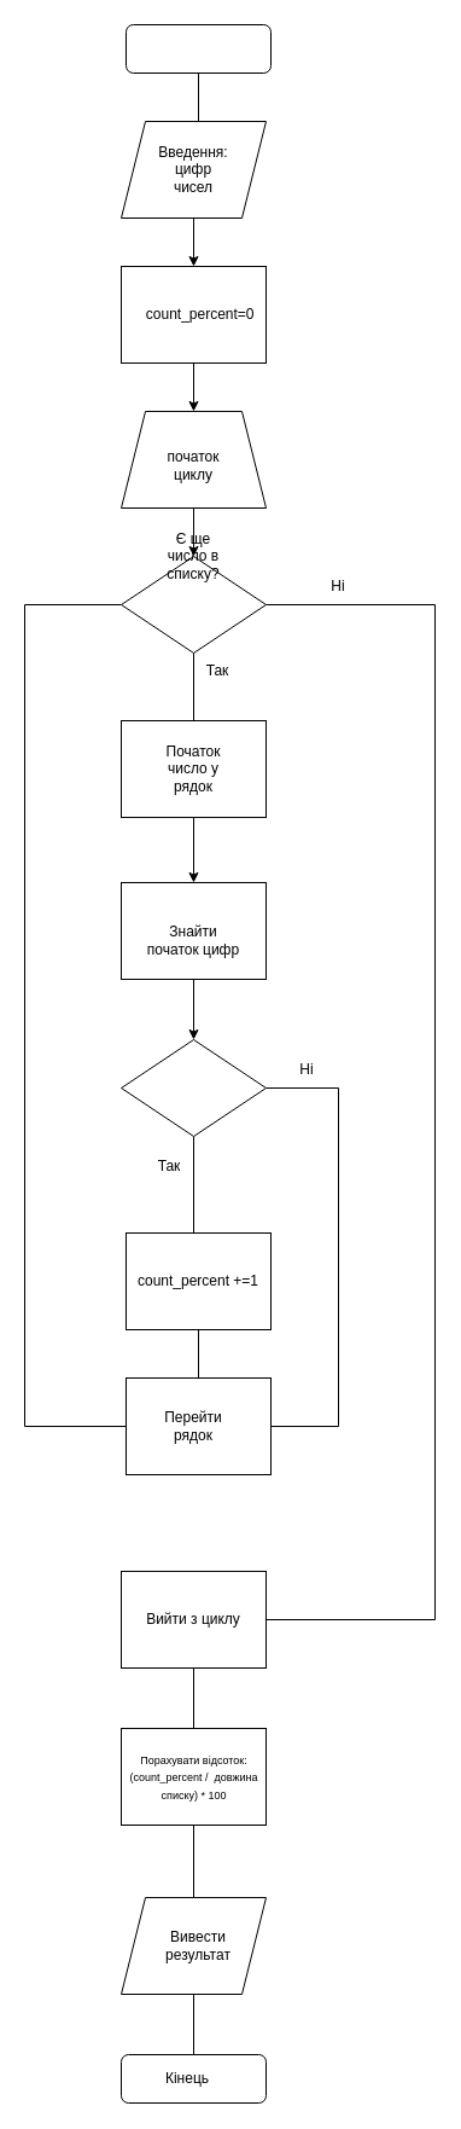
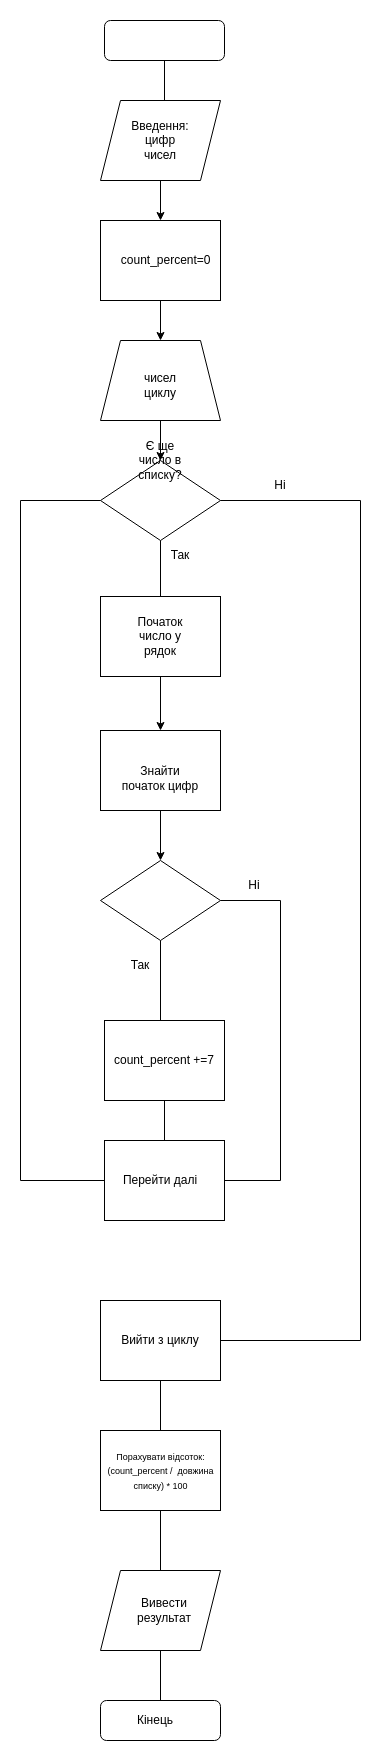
- <mxCell id="9" value="початок циклу" style="text;html=1;align=center;verticalAlign=middle;whiteSpace=wrap;rounded=0;" parent="1" vertex="1"><mxGeometry x="130" y="370" width="60" height="30" as="geometry" /></mxCell>
+ <mxCell id="9" value="чисел циклу" style="text;html=1;align=center;verticalAlign=middle;whiteSpace=wrap;rounded=0;" parent="1" vertex="1"><mxGeometry x="130" y="370" width="60" height="30" as="geometry" /></mxCell>
- <mxCell id="21" value="count_percent +=1" style="text;html=1;align=center;verticalAlign=middle;whiteSpace=wrap;rounded=0;" parent="1" vertex="1"><mxGeometry x="104" y="1042.5" width="120" height="35" as="geometry" /></mxCell>
+ <mxCell id="21" value="count_percent +=7" style="text;html=1;align=center;verticalAlign=middle;whiteSpace=wrap;rounded=0;" parent="1" vertex="1"><mxGeometry x="104" y="1042.5" width="120" height="35" as="geometry" /></mxCell>
- <mxCell id="25" value="Перейти рядок" style="text;html=1;align=center;verticalAlign=middle;whiteSpace=wrap;rounded=0;" parent="1" vertex="1"><mxGeometry x="120" y="1156.25" width="80" height="47.5" as="geometry" /></mxCell>
+ <mxCell id="25" value="Перейти далі" style="text;html=1;align=center;verticalAlign=middle;whiteSpace=wrap;rounded=0;" parent="1" vertex="1"><mxGeometry x="120" y="1156.25" width="80" height="47.5" as="geometry" /></mxCell>
